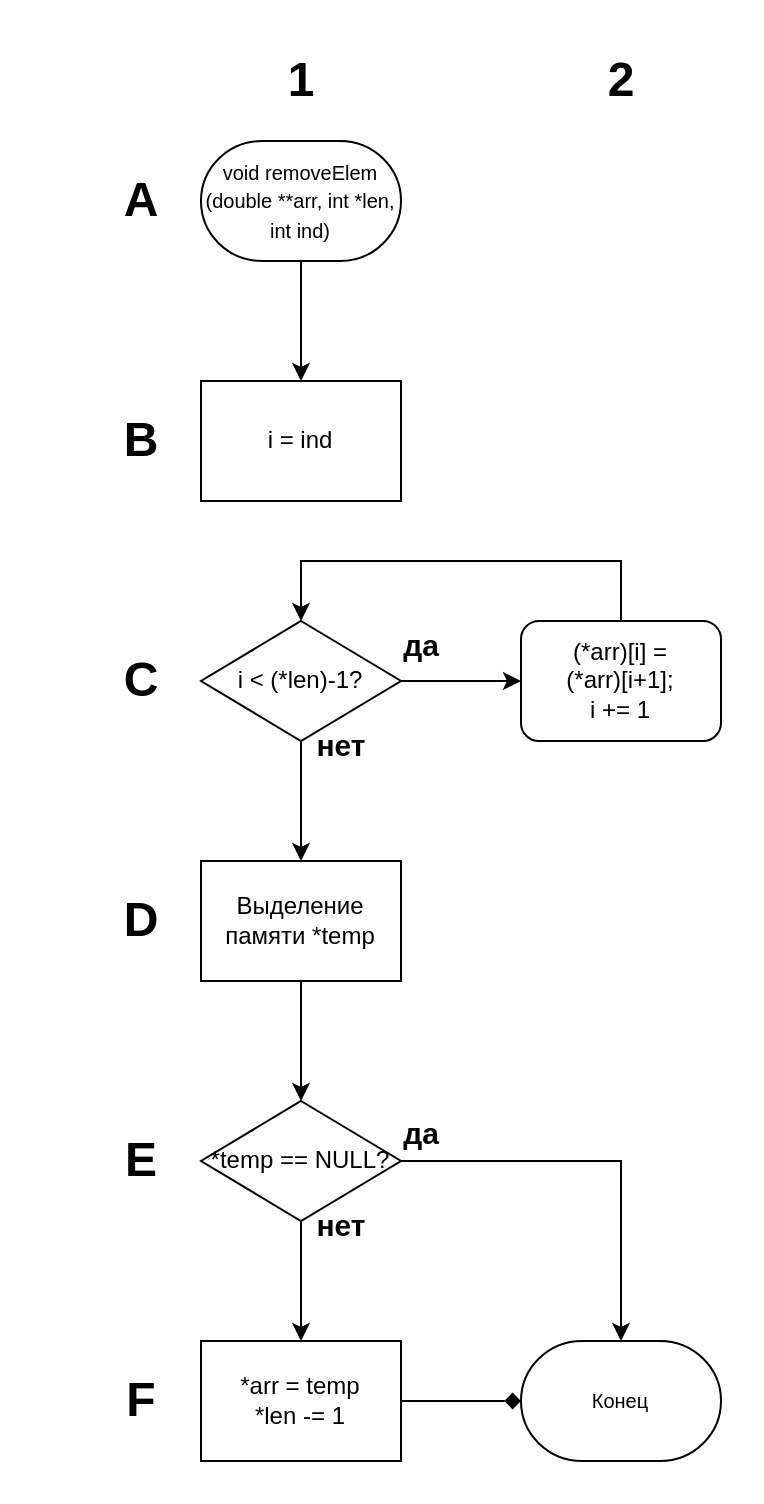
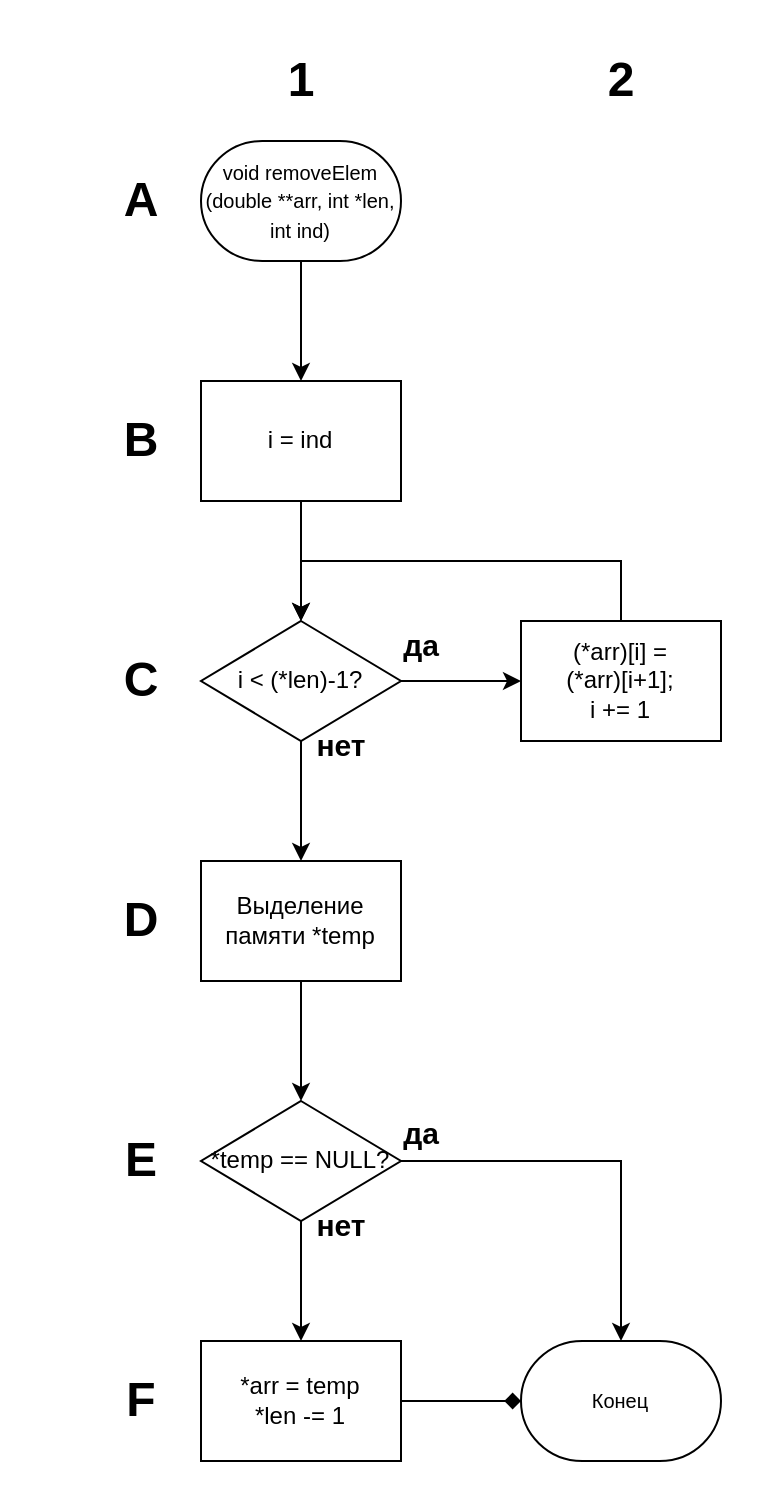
+ <mxCell id="20" value="" style="edgeStyle=orthogonalEdgeStyle;rounded=0;orthogonalLoop=1;jettySize=auto;html=1;" parent="1" source="21" target="24" edge="1"><mxGeometry relative="1" as="geometry" /></mxCell>
- <mxCell id="26" value="(*arr)[i] =&lt;br&gt;(*arr)[i+1];&lt;br&gt;i += 1" style="whiteSpace=wrap;html=1;rounded=1;" parent="1" vertex="1"><mxGeometry x="260" y="310" width="100" height="60" as="geometry" /></mxCell>
+ <mxCell id="26" value="(*arr)[i] =&lt;br&gt;(*arr)[i+1];&lt;br&gt;i += 1" style="rounded=0;whiteSpace=wrap;html=1;" parent="1" vertex="1"><mxGeometry x="260" y="310" width="100" height="60" as="geometry" /></mxCell>
